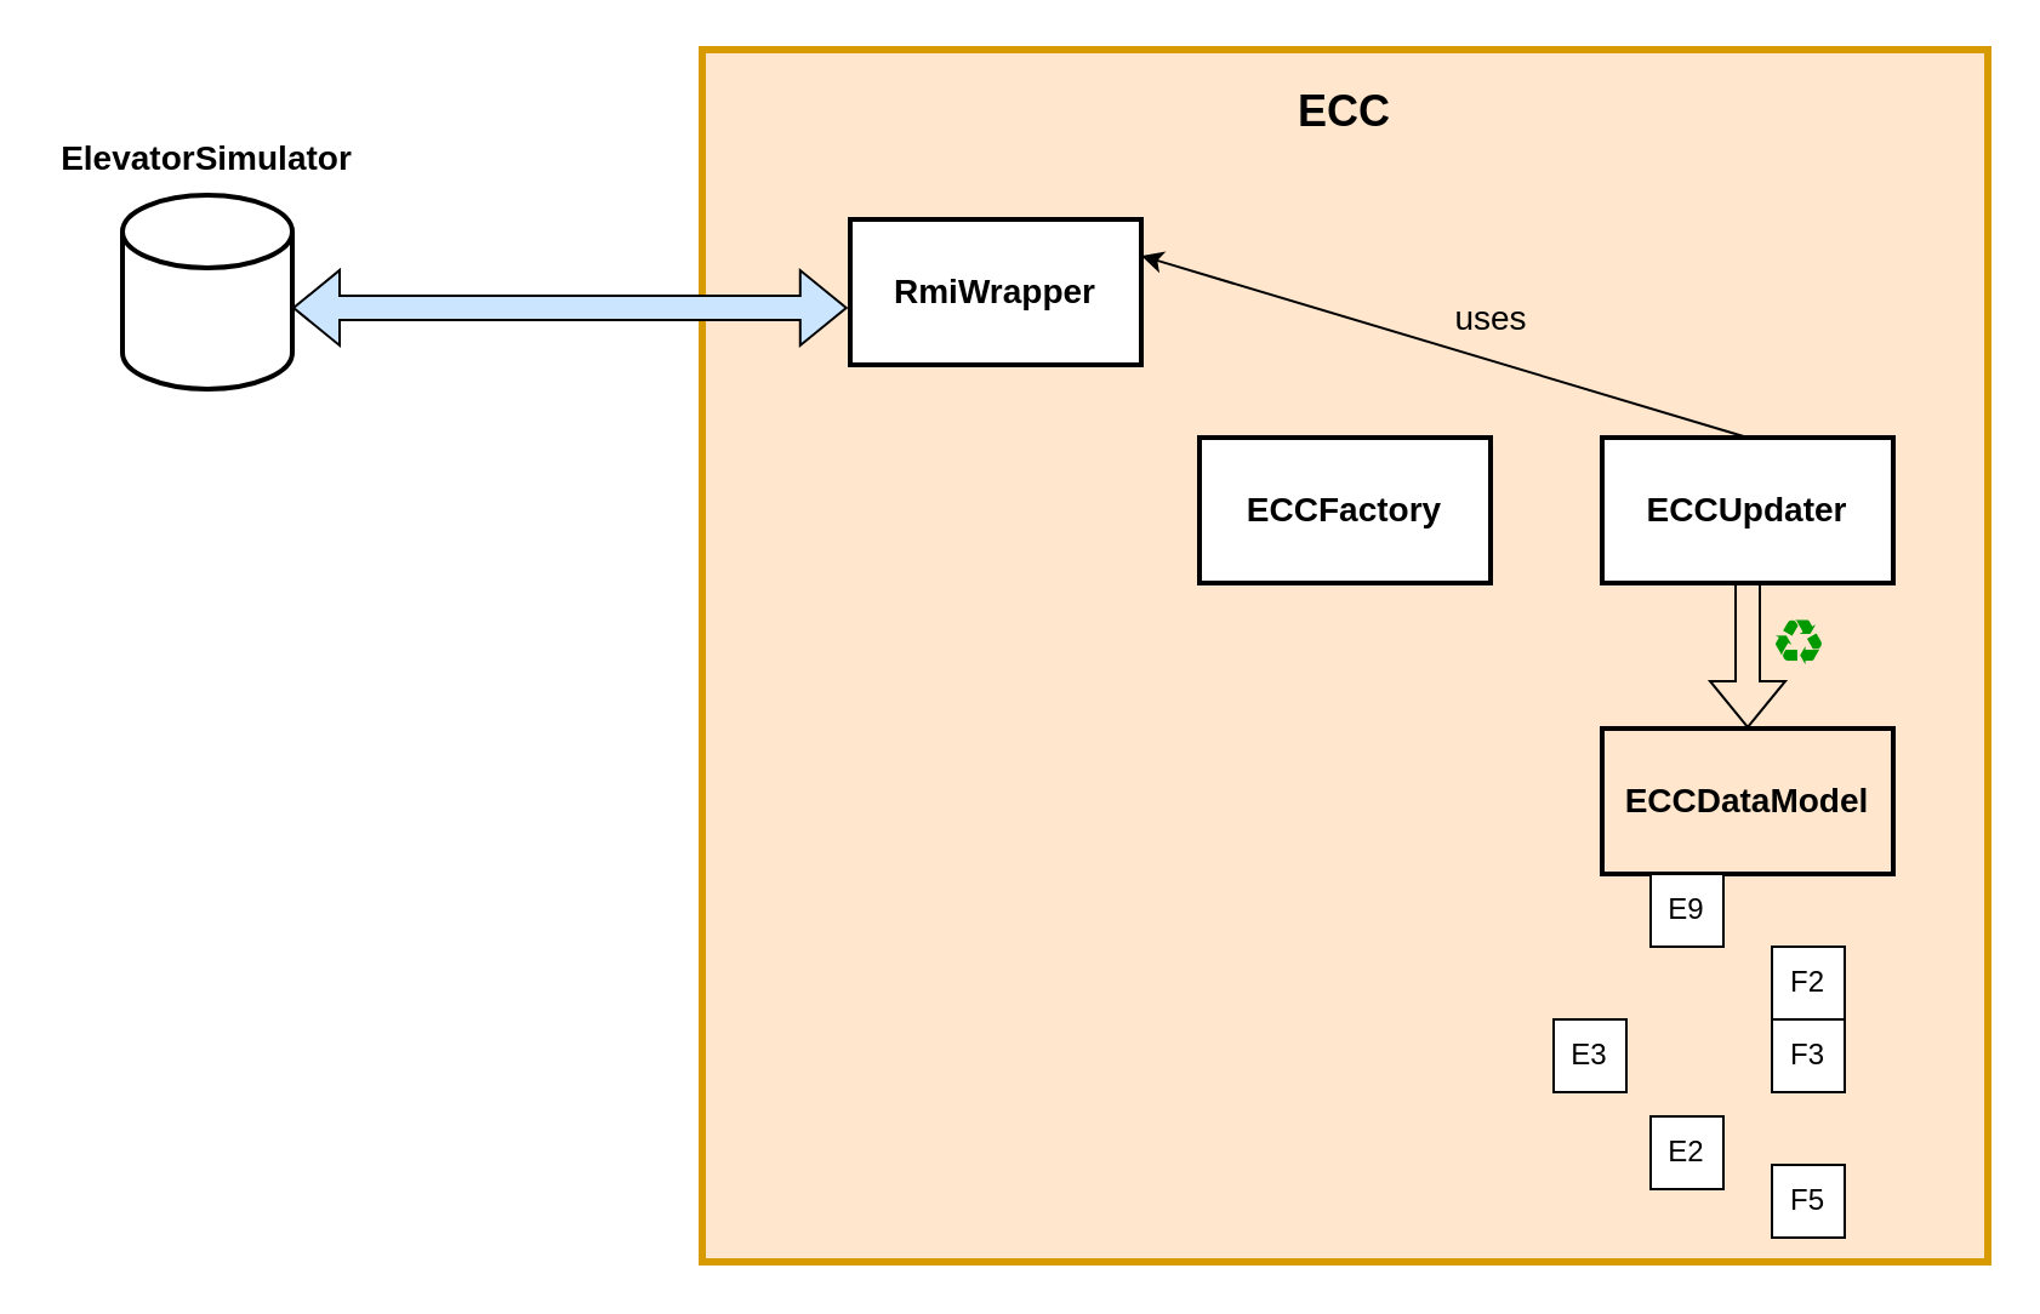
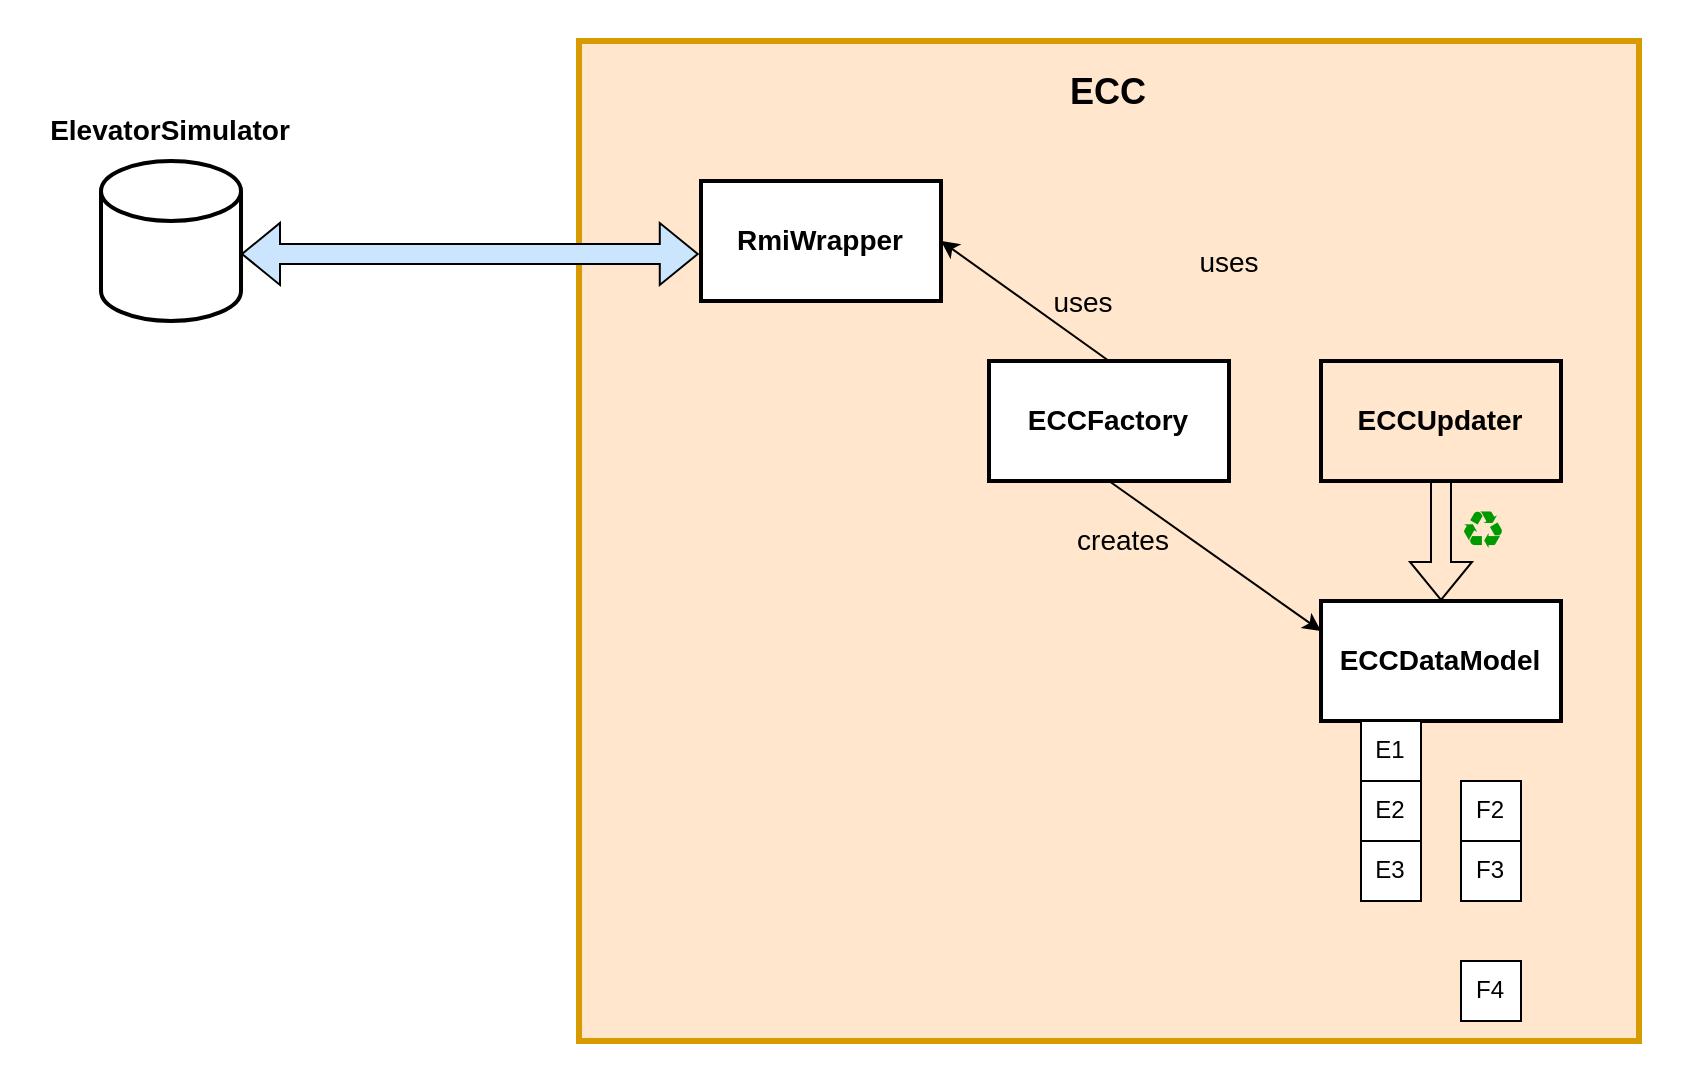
- <mxCell id="12" value="" style="endArrow=classic;html=1;rounded=0;fontSize=14;exitX=0.5;exitY=0;exitDx=0;exitDy=0;entryX=1;entryY=0.25;entryDx=0;entryDy=0;" edge="1" parent="1" source="3" target="9"><mxGeometry width="50" height="50" relative="1" as="geometry"><mxPoint x="564" y="190" as="sourcePoint" /><mxPoint x="480" y="130" as="targetPoint" /></mxGeometry></mxCell>
+ <mxCell id="10" value="" style="endArrow=classic;html=1;rounded=0;fontSize=14;exitX=0.5;exitY=0;exitDx=0;exitDy=0;entryX=1;entryY=0.5;entryDx=0;entryDy=0;" edge="1" parent="1" source="4" target="9"><mxGeometry width="50" height="50" relative="1" as="geometry"><mxPoint x="420" y="270" as="sourcePoint" /><mxPoint x="470" y="220" as="targetPoint" /></mxGeometry></mxCell>
+ <mxCell id="11" value="uses" style="edgeLabel;html=1;align=center;verticalAlign=middle;resizable=0;points=[];fontSize=14;labelBackgroundColor=none;" vertex="1" connectable="0" parent="10"><mxGeometry x="0.191" y="2" relative="1" as="geometry"><mxPoint x="37" y="4" as="offset" /></mxGeometry></mxCell>
- <mxCell id="3" value="ECCUpdater" style="rounded=0;whiteSpace=wrap;html=1;fontStyle=1;fontSize=14;strokeWidth=2;" vertex="1" parent="1"><mxGeometry x="660" y="180" width="120" height="60" as="geometry" /></mxCell>
+ <mxCell id="3" value="ECCUpdater" style="rounded=0;whiteSpace=wrap;html=1;fontStyle=1;fontSize=14;strokeWidth=2;fillColor=#ffe6cc;" vertex="1" parent="1"><mxGeometry x="660" y="180" width="120" height="60" as="geometry" /></mxCell>
+ <mxCell id="14" value="" style="endArrow=classic;html=1;rounded=0;fontSize=14;exitX=0.5;exitY=1;exitDx=0;exitDy=0;entryX=0;entryY=0.25;entryDx=0;entryDy=0;" edge="1" parent="1" source="4" target="5"><mxGeometry width="50" height="50" relative="1" as="geometry"><mxPoint x="564" y="190" as="sourcePoint" /><mxPoint x="480" y="130" as="targetPoint" /></mxGeometry></mxCell>
+ <mxCell id="15" value="creates" style="edgeLabel;html=1;align=center;verticalAlign=middle;resizable=0;points=[];fontSize=14;labelBackgroundColor=none;" vertex="1" connectable="0" parent="14"><mxGeometry x="0.191" y="2" relative="1" as="geometry"><mxPoint x="-58" y="-13" as="offset" /></mxGeometry></mxCell>
- <mxCell id="5" value="ECCDataModel" style="rounded=0;whiteSpace=wrap;html=1;fontSize=14;fontStyle=1;strokeWidth=2;fillColor=#ffe6cc;" vertex="1" parent="1"><mxGeometry x="660" y="300" width="120" height="60" as="geometry" /></mxCell>
+ <mxCell id="5" value="ECCDataModel" style="rounded=0;whiteSpace=wrap;html=1;fontSize=14;fontStyle=1;strokeWidth=2;" vertex="1" parent="1"><mxGeometry x="660" y="300" width="120" height="60" as="geometry" /></mxCell>
- <mxCell id="18" value="&lt;font color=&quot;#000000&quot; style=&quot;font-size: 12px;&quot;&gt;&lt;span style=&quot;font-size: 12px; line-height: 1;&quot;&gt;E9&lt;/span&gt;&lt;/font&gt;" style="whiteSpace=wrap;html=1;aspect=fixed;rounded=0;shadow=0;glass=0;labelBackgroundColor=none;sketch=0;fontSize=12;fontColor=#009900;strokeWidth=1;gradientColor=none;align=center;verticalAlign=middle;spacing=0;" vertex="1" parent="1"><mxGeometry x="680" y="360" width="30" height="30" as="geometry" /></mxCell>
+ <mxCell id="18" value="&lt;font color=&quot;#000000&quot; style=&quot;font-size: 12px;&quot;&gt;&lt;span style=&quot;font-size: 12px; line-height: 1;&quot;&gt;E1&lt;/span&gt;&lt;/font&gt;" style="whiteSpace=wrap;html=1;aspect=fixed;rounded=0;shadow=0;glass=0;labelBackgroundColor=none;sketch=0;fontSize=12;fontColor=#009900;strokeWidth=1;gradientColor=none;align=center;verticalAlign=middle;spacing=0;" vertex="1" parent="1"><mxGeometry x="680" y="360" width="30" height="30" as="geometry" /></mxCell>
- <mxCell id="20" value="&lt;font color=&quot;#000000&quot; style=&quot;font-size: 12px&quot;&gt;&lt;span style=&quot;font-size: 12px ; line-height: 1&quot;&gt;E3&lt;/span&gt;&lt;/font&gt;" style="whiteSpace=wrap;html=1;aspect=fixed;rounded=0;shadow=0;glass=0;labelBackgroundColor=none;sketch=0;fontSize=12;fontColor=#009900;strokeWidth=1;gradientColor=none;align=center;verticalAlign=middle;spacing=0;" vertex="1" parent="1"><mxGeometry x="640" y="420" width="30" height="30" as="geometry" /></mxCell>
+ <mxCell id="20" value="&lt;font color=&quot;#000000&quot; style=&quot;font-size: 12px&quot;&gt;&lt;span style=&quot;font-size: 12px ; line-height: 1&quot;&gt;E3&lt;/span&gt;&lt;/font&gt;" style="whiteSpace=wrap;html=1;aspect=fixed;rounded=0;shadow=0;glass=0;labelBackgroundColor=none;sketch=0;fontSize=12;fontColor=#009900;strokeWidth=1;gradientColor=none;align=center;verticalAlign=middle;spacing=0;" vertex="1" parent="1"><mxGeometry x="680" y="420" width="30" height="30" as="geometry" /></mxCell>
- <mxCell id="19" value="&lt;font color=&quot;#000000&quot; style=&quot;font-size: 12px&quot;&gt;&lt;span style=&quot;font-size: 12px ; line-height: 1&quot;&gt;E2&lt;/span&gt;&lt;/font&gt;" style="whiteSpace=wrap;html=1;aspect=fixed;rounded=0;shadow=0;glass=0;labelBackgroundColor=none;sketch=0;fontSize=12;fontColor=#009900;strokeWidth=1;gradientColor=none;align=center;verticalAlign=middle;spacing=0;" vertex="1" parent="1"><mxGeometry x="680" y="460" width="30" height="30" as="geometry" /></mxCell>
+ <mxCell id="19" value="&lt;font color=&quot;#000000&quot; style=&quot;font-size: 12px&quot;&gt;&lt;span style=&quot;font-size: 12px ; line-height: 1&quot;&gt;E2&lt;/span&gt;&lt;/font&gt;" style="whiteSpace=wrap;html=1;aspect=fixed;rounded=0;shadow=0;glass=0;labelBackgroundColor=none;sketch=0;fontSize=12;fontColor=#009900;strokeWidth=1;gradientColor=none;align=center;verticalAlign=middle;spacing=0;" vertex="1" parent="1"><mxGeometry x="680" y="390" width="30" height="30" as="geometry" /></mxCell>
- <mxCell id="23" value="&lt;font color=&quot;#000000&quot; style=&quot;font-size: 12px&quot;&gt;&lt;span style=&quot;font-size: 12px ; line-height: 1&quot;&gt;F5&lt;br&gt;&lt;/span&gt;&lt;/font&gt;" style="whiteSpace=wrap;html=1;aspect=fixed;rounded=0;shadow=0;glass=0;labelBackgroundColor=none;sketch=0;fontSize=12;fontColor=#009900;strokeWidth=1;gradientColor=none;align=center;verticalAlign=middle;spacing=0;" vertex="1" parent="1"><mxGeometry x="730" y="480" width="30" height="30" as="geometry" /></mxCell>
+ <mxCell id="23" value="&lt;font color=&quot;#000000&quot; style=&quot;font-size: 12px&quot;&gt;&lt;span style=&quot;font-size: 12px ; line-height: 1&quot;&gt;F4&lt;br&gt;&lt;/span&gt;&lt;/font&gt;" style="whiteSpace=wrap;html=1;aspect=fixed;rounded=0;shadow=0;glass=0;labelBackgroundColor=none;sketch=0;fontSize=12;fontColor=#009900;strokeWidth=1;gradientColor=none;align=center;verticalAlign=middle;spacing=0;" vertex="1" parent="1"><mxGeometry x="730" y="480" width="30" height="30" as="geometry" /></mxCell>
